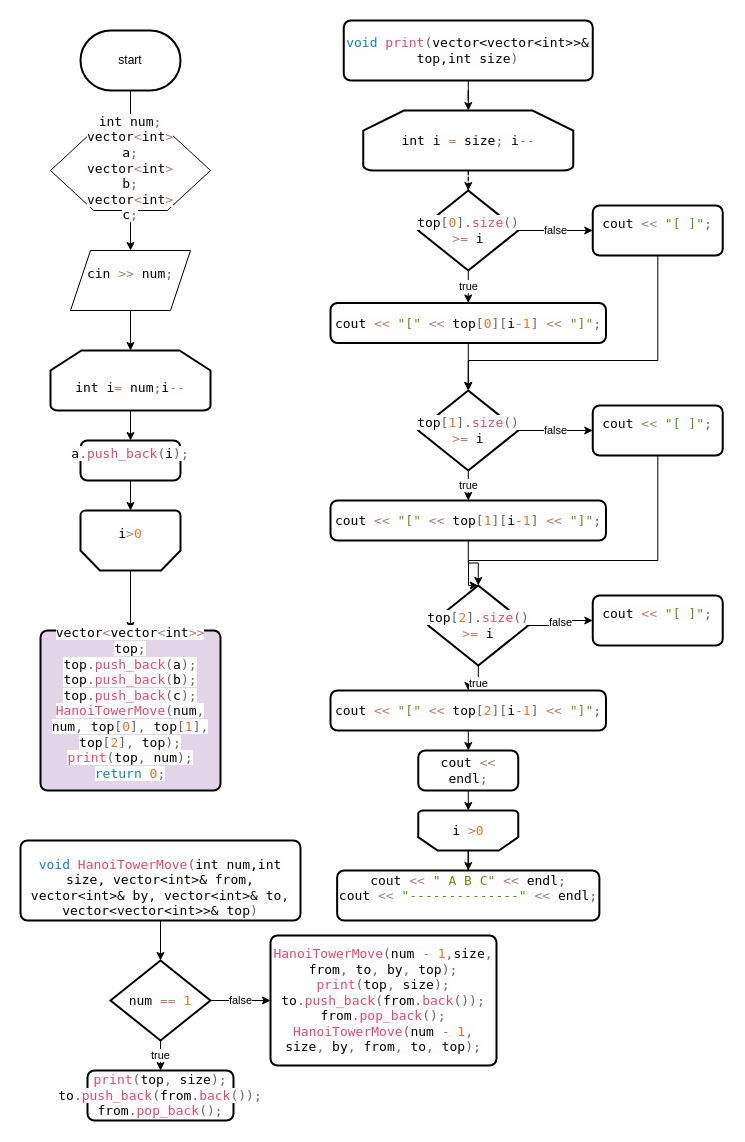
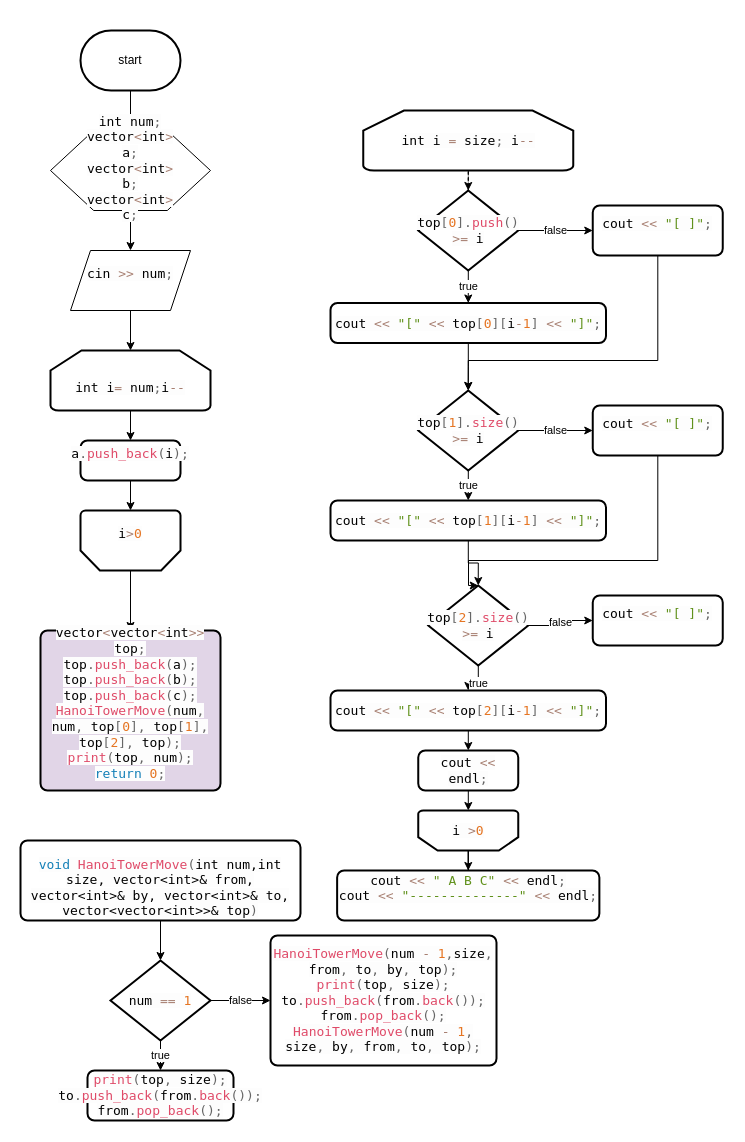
- <mxCell id="26" value="&lt;span style=&quot;margin: 0px; padding: 0px; border: 0px; font-style: normal; font-variant-ligatures: normal; font-variant-caps: normal; font-variant-numeric: inherit; font-variant-east-asian: inherit; font-weight: 400; font-stretch: inherit; font-size: 13px; line-height: inherit; font-family: &amp;quot;Source Code Pro&amp;quot;, sourcecodepro, se-sourcecodepro, Consolas, Monaco, &amp;quot;Andale Mono&amp;quot;, &amp;quot;Ubuntu Mono&amp;quot;, monospace, sans-serif; vertical-align: baseline; color: rgb(19, 127, 183); letter-spacing: normal; orphans: 2; text-align: left; text-indent: 0px; text-transform: none; widows: 2; word-spacing: 0px; -webkit-text-stroke-width: 0px; background-color: rgb(253, 253, 253); text-decoration-thickness: initial; text-decoration-style: initial; text-decoration-color: initial;&quot; class=&quot;token se-code-keyword&quot;&gt;void&lt;/span&gt;&lt;span style=&quot;color: rgb(0, 0, 0); font-family: &amp;quot;Source Code Pro&amp;quot;, sourcecodepro, se-sourcecodepro, Consolas, Monaco, &amp;quot;Andale Mono&amp;quot;, &amp;quot;Ubuntu Mono&amp;quot;, monospace, sans-serif; font-size: 13px; font-style: normal; font-variant-ligatures: normal; font-variant-caps: normal; font-weight: 400; letter-spacing: normal; orphans: 2; text-align: left; text-indent: 0px; text-transform: none; widows: 2; word-spacing: 0px; -webkit-text-stroke-width: 0px; background-color: rgb(253, 253, 253); text-decoration-thickness: initial; text-decoration-style: initial; text-decoration-color: initial; float: none; display: inline !important;&quot;&gt; &lt;/span&gt;&lt;span style=&quot;margin: 0px; padding: 0px; border: 0px; font-style: normal; font-variant-ligatures: normal; font-variant-caps: normal; font-variant-numeric: inherit; font-variant-east-asian: inherit; font-weight: 400; font-stretch: inherit; font-size: 13px; line-height: inherit; font-family: &amp;quot;Source Code Pro&amp;quot;, sourcecodepro, se-sourcecodepro, Consolas, Monaco, &amp;quot;Andale Mono&amp;quot;, &amp;quot;Ubuntu Mono&amp;quot;, monospace, sans-serif; vertical-align: baseline; color: rgb(223, 74, 104); letter-spacing: normal; orphans: 2; text-align: left; text-indent: 0px; text-transform: none; widows: 2; word-spacing: 0px; -webkit-text-stroke-width: 0px; background-color: rgb(253, 253, 253); text-decoration-thickness: initial; text-decoration-style: initial; text-decoration-color: initial;&quot; class=&quot;token se-code-function&quot;&gt;print&lt;/span&gt;&lt;span style=&quot;margin: 0px; padding: 0px; border: 0px; font-style: normal; font-variant-ligatures: normal; font-variant-caps: normal; font-variant-numeric: inherit; font-variant-east-asian: inherit; font-weight: 400; font-stretch: inherit; font-size: 13px; line-height: inherit; font-family: &amp;quot;Source Code Pro&amp;quot;, sourcecodepro, se-sourcecodepro, Consolas, Monaco, &amp;quot;Andale Mono&amp;quot;, &amp;quot;Ubuntu Mono&amp;quot;, monospace, sans-serif; vertical-align: baseline; color: rgb(102, 102, 102); letter-spacing: normal; orphans: 2; text-align: left; text-indent: 0px; text-transform: none; widows: 2; word-spacing: 0px; -webkit-text-stroke-width: 0px; background-color: rgb(253, 253, 253); text-decoration-thickness: initial; text-decoration-style: initial; text-decoration-color: initial;&quot; class=&quot;token se-code-punctuation&quot;&gt;(&lt;/span&gt;&lt;span style=&quot;margin: 0px; padding: 0px; border: 0px; font-style: normal; font-variant-ligatures: normal; font-variant-caps: normal; font-variant-numeric: inherit; font-variant-east-asian: inherit; font-weight: 400; font-stretch: inherit; font-size: 13px; line-height: inherit; font-family: &amp;quot;Source Code Pro&amp;quot;, sourcecodepro, se-sourcecodepro, Consolas, Monaco, &amp;quot;Andale Mono&amp;quot;, &amp;quot;Ubuntu Mono&amp;quot;, monospace, sans-serif; vertical-align: baseline; color: rgb(0, 0, 0); letter-spacing: normal; orphans: 2; text-align: left; text-indent: 0px; text-transform: none; widows: 2; word-spacing: 0px; -webkit-text-stroke-width: 0px; background-color: rgb(253, 253, 253); text-decoration-thickness: initial; text-decoration-style: initial; text-decoration-color: initial;&quot; class=&quot;token se-code-parameter&quot;&gt;vector&amp;lt;vector&amp;lt;int&amp;gt;&amp;gt;&amp;amp; top,int size&lt;/span&gt;&lt;span style=&quot;margin: 0px; padding: 0px; border: 0px; font-style: normal; font-variant-ligatures: normal; font-variant-caps: normal; font-variant-numeric: inherit; font-variant-east-asian: inherit; font-weight: 400; font-stretch: inherit; font-size: 13px; line-height: inherit; font-family: &amp;quot;Source Code Pro&amp;quot;, sourcecodepro, se-sourcecodepro, Consolas, Monaco, &amp;quot;Andale Mono&amp;quot;, &amp;quot;Ubuntu Mono&amp;quot;, monospace, sans-serif; vertical-align: baseline; color: rgb(102, 102, 102); letter-spacing: normal; orphans: 2; text-align: left; text-indent: 0px; text-transform: none; widows: 2; word-spacing: 0px; -webkit-text-stroke-width: 0px; background-color: rgb(253, 253, 253); text-decoration-thickness: initial; text-decoration-style: initial; text-decoration-color: initial;&quot; class=&quot;token se-code-punctuation&quot;&gt;)&lt;/span&gt;" style="rounded=1;whiteSpace=wrap;html=1;absoluteArcSize=1;arcSize=14;strokeWidth=2;" vertex="1" parent="1"><mxGeometry x="343.25" y="20" width="249" height="60" as="geometry" /></mxCell>
- <mxCell id="25" style="edgeStyle=orthogonalEdgeStyle;rounded=0;orthogonalLoop=1;jettySize=auto;html=1;" edge="1" parent="1" source="26" target="28"><mxGeometry relative="1" as="geometry" /></mxCell>
- <mxCell id="31" value="&lt;span style=&quot;font-family: &amp;quot;Source Code Pro&amp;quot;, sourcecodepro, se-sourcecodepro, Consolas, Monaco, &amp;quot;Andale Mono&amp;quot;, &amp;quot;Ubuntu Mono&amp;quot;, monospace, sans-serif; font-size: 13px; text-align: left; background-color: rgb(253, 253, 253);&quot;&gt;top&lt;/span&gt;&lt;span style=&quot;margin: 0px; padding: 0px; border: 0px; font-variant-numeric: inherit; font-variant-east-asian: inherit; font-stretch: inherit; font-size: 13px; line-height: inherit; font-family: &amp;quot;Source Code Pro&amp;quot;, sourcecodepro, se-sourcecodepro, Consolas, Monaco, &amp;quot;Andale Mono&amp;quot;, &amp;quot;Ubuntu Mono&amp;quot;, monospace, sans-serif; vertical-align: baseline; color: rgb(102, 102, 102); text-align: left; background-color: rgb(253, 253, 253);&quot; class=&quot;token se-code-punctuation&quot;&gt;[&lt;/span&gt;&lt;span style=&quot;margin: 0px; padding: 0px; border: 0px; font-variant-numeric: inherit; font-variant-east-asian: inherit; font-stretch: inherit; font-size: 13px; line-height: inherit; font-family: &amp;quot;Source Code Pro&amp;quot;, sourcecodepro, se-sourcecodepro, Consolas, Monaco, &amp;quot;Andale Mono&amp;quot;, &amp;quot;Ubuntu Mono&amp;quot;, monospace, sans-serif; vertical-align: baseline; color: rgb(229, 117, 35); text-align: left; background-color: rgb(253, 253, 253);&quot; class=&quot;token se-code-number&quot;&gt;0&lt;/span&gt;&lt;span style=&quot;margin: 0px; padding: 0px; border: 0px; font-variant-numeric: inherit; font-variant-east-asian: inherit; font-stretch: inherit; font-size: 13px; line-height: inherit; font-family: &amp;quot;Source Code Pro&amp;quot;, sourcecodepro, se-sourcecodepro, Consolas, Monaco, &amp;quot;Andale Mono&amp;quot;, &amp;quot;Ubuntu Mono&amp;quot;, monospace, sans-serif; vertical-align: baseline; color: rgb(102, 102, 102); text-align: left; background-color: rgb(253, 253, 253);&quot; class=&quot;token se-code-punctuation&quot;&gt;]&lt;/span&gt;&lt;span style=&quot;margin: 0px; padding: 0px; border: 0px; font-variant-numeric: inherit; font-variant-east-asian: inherit; font-stretch: inherit; font-size: 13px; line-height: inherit; font-family: &amp;quot;Source Code Pro&amp;quot;, sourcecodepro, se-sourcecodepro, Consolas, Monaco, &amp;quot;Andale Mono&amp;quot;, &amp;quot;Ubuntu Mono&amp;quot;, monospace, sans-serif; vertical-align: baseline; color: rgb(102, 102, 102); text-align: left; background-color: rgb(253, 253, 253);&quot; class=&quot;token se-code-punctuation&quot;&gt;.&lt;/span&gt;&lt;span style=&quot;margin: 0px; padding: 0px; border: 0px; font-variant-numeric: inherit; font-variant-east-asian: inherit; font-stretch: inherit; font-size: 13px; line-height: inherit; font-family: &amp;quot;Source Code Pro&amp;quot;, sourcecodepro, se-sourcecodepro, Consolas, Monaco, &amp;quot;Andale Mono&amp;quot;, &amp;quot;Ubuntu Mono&amp;quot;, monospace, sans-serif; vertical-align: baseline; color: rgb(223, 74, 104); text-align: left; background-color: rgb(253, 253, 253);&quot; class=&quot;token se-code-function&quot;&gt;size&lt;/span&gt;&lt;span style=&quot;margin: 0px; padding: 0px; border: 0px; font-variant-numeric: inherit; font-variant-east-asian: inherit; font-stretch: inherit; font-size: 13px; line-height: inherit; font-family: &amp;quot;Source Code Pro&amp;quot;, sourcecodepro, se-sourcecodepro, Consolas, Monaco, &amp;quot;Andale Mono&amp;quot;, &amp;quot;Ubuntu Mono&amp;quot;, monospace, sans-serif; vertical-align: baseline; color: rgb(102, 102, 102); text-align: left; background-color: rgb(253, 253, 253);&quot; class=&quot;token se-code-punctuation&quot;&gt;(&lt;/span&gt;&lt;span style=&quot;margin: 0px; padding: 0px; border: 0px; font-variant-numeric: inherit; font-variant-east-asian: inherit; font-stretch: inherit; font-size: 13px; line-height: inherit; font-family: &amp;quot;Source Code Pro&amp;quot;, sourcecodepro, se-sourcecodepro, Consolas, Monaco, &amp;quot;Andale Mono&amp;quot;, &amp;quot;Ubuntu Mono&amp;quot;, monospace, sans-serif; vertical-align: baseline; color: rgb(102, 102, 102); text-align: left; background-color: rgb(253, 253, 253);&quot; class=&quot;token se-code-punctuation&quot;&gt;)&lt;/span&gt;&lt;span style=&quot;font-family: &amp;quot;Source Code Pro&amp;quot;, sourcecodepro, se-sourcecodepro, Consolas, Monaco, &amp;quot;Andale Mono&amp;quot;, &amp;quot;Ubuntu Mono&amp;quot;, monospace, sans-serif; font-size: 13px; text-align: left; background-color: rgb(253, 253, 253);&quot;&gt; &lt;/span&gt;&lt;span style=&quot;margin: 0px; padding: 0px; border: 0px; font-variant-numeric: inherit; font-variant-east-asian: inherit; font-stretch: inherit; font-size: 13px; line-height: inherit; font-family: &amp;quot;Source Code Pro&amp;quot;, sourcecodepro, se-sourcecodepro, Consolas, Monaco, &amp;quot;Andale Mono&amp;quot;, &amp;quot;Ubuntu Mono&amp;quot;, monospace, sans-serif; vertical-align: baseline; color: rgb(167, 127, 113); text-align: left; background-color: rgb(253, 253, 253);&quot; class=&quot;token se-code-operator&quot;&gt;&amp;gt;=&lt;/span&gt;&lt;span style=&quot;font-family: &amp;quot;Source Code Pro&amp;quot;, sourcecodepro, se-sourcecodepro, Consolas, Monaco, &amp;quot;Andale Mono&amp;quot;, &amp;quot;Ubuntu Mono&amp;quot;, monospace, sans-serif; font-size: 13px; text-align: left; background-color: rgb(253, 253, 253);&quot;&gt; i&lt;/span&gt;" style="strokeWidth=2;html=1;shape=mxgraph.flowchart.decision;whiteSpace=wrap;" vertex="1" parent="1"><mxGeometry x="417.75" y="190" width="100" height="80" as="geometry" /></mxCell>
+ <mxCell id="31" value="&lt;span style=&quot;font-family: &amp;quot;Source Code Pro&amp;quot;, sourcecodepro, se-sourcecodepro, Consolas, Monaco, &amp;quot;Andale Mono&amp;quot;, &amp;quot;Ubuntu Mono&amp;quot;, monospace, sans-serif; font-size: 13px; text-align: left; background-color: rgb(253, 253, 253);&quot;&gt;top&lt;/span&gt;&lt;span style=&quot;margin: 0px; padding: 0px; border: 0px; font-variant-numeric: inherit; font-variant-east-asian: inherit; font-stretch: inherit; font-size: 13px; line-height: inherit; font-family: &amp;quot;Source Code Pro&amp;quot;, sourcecodepro, se-sourcecodepro, Consolas, Monaco, &amp;quot;Andale Mono&amp;quot;, &amp;quot;Ubuntu Mono&amp;quot;, monospace, sans-serif; vertical-align: baseline; color: rgb(102, 102, 102); text-align: left; background-color: rgb(253, 253, 253);&quot; class=&quot;token se-code-punctuation&quot;&gt;[&lt;/span&gt;&lt;span style=&quot;margin: 0px; padding: 0px; border: 0px; font-variant-numeric: inherit; font-variant-east-asian: inherit; font-stretch: inherit; font-size: 13px; line-height: inherit; font-family: &amp;quot;Source Code Pro&amp;quot;, sourcecodepro, se-sourcecodepro, Consolas, Monaco, &amp;quot;Andale Mono&amp;quot;, &amp;quot;Ubuntu Mono&amp;quot;, monospace, sans-serif; vertical-align: baseline; color: rgb(229, 117, 35); text-align: left; background-color: rgb(253, 253, 253);&quot; class=&quot;token se-code-number&quot;&gt;0&lt;/span&gt;&lt;span style=&quot;margin: 0px; padding: 0px; border: 0px; font-variant-numeric: inherit; font-variant-east-asian: inherit; font-stretch: inherit; font-size: 13px; line-height: inherit; font-family: &amp;quot;Source Code Pro&amp;quot;, sourcecodepro, se-sourcecodepro, Consolas, Monaco, &amp;quot;Andale Mono&amp;quot;, &amp;quot;Ubuntu Mono&amp;quot;, monospace, sans-serif; vertical-align: baseline; color: rgb(102, 102, 102); text-align: left; background-color: rgb(253, 253, 253);&quot; class=&quot;token se-code-punctuation&quot;&gt;]&lt;/span&gt;&lt;span style=&quot;margin: 0px; padding: 0px; border: 0px; font-variant-numeric: inherit; font-variant-east-asian: inherit; font-stretch: inherit; font-size: 13px; line-height: inherit; font-family: &amp;quot;Source Code Pro&amp;quot;, sourcecodepro, se-sourcecodepro, Consolas, Monaco, &amp;quot;Andale Mono&amp;quot;, &amp;quot;Ubuntu Mono&amp;quot;, monospace, sans-serif; vertical-align: baseline; color: rgb(102, 102, 102); text-align: left; background-color: rgb(253, 253, 253);&quot; class=&quot;token se-code-punctuation&quot;&gt;.&lt;/span&gt;&lt;span style=&quot;margin: 0px; padding: 0px; border: 0px; font-variant-numeric: inherit; font-variant-east-asian: inherit; font-stretch: inherit; font-size: 13px; line-height: inherit; font-family: &amp;quot;Source Code Pro&amp;quot;, sourcecodepro, se-sourcecodepro, Consolas, Monaco, &amp;quot;Andale Mono&amp;quot;, &amp;quot;Ubuntu Mono&amp;quot;, monospace, sans-serif; vertical-align: baseline; color: rgb(223, 74, 104); text-align: left; background-color: rgb(253, 253, 253);&quot; class=&quot;token se-code-function&quot;&gt;push&lt;/span&gt;&lt;span style=&quot;margin: 0px; padding: 0px; border: 0px; font-variant-numeric: inherit; font-variant-east-asian: inherit; font-stretch: inherit; font-size: 13px; line-height: inherit; font-family: &amp;quot;Source Code Pro&amp;quot;, sourcecodepro, se-sourcecodepro, Consolas, Monaco, &amp;quot;Andale Mono&amp;quot;, &amp;quot;Ubuntu Mono&amp;quot;, monospace, sans-serif; vertical-align: baseline; color: rgb(102, 102, 102); text-align: left; background-color: rgb(253, 253, 253);&quot; class=&quot;token se-code-punctuation&quot;&gt;(&lt;/span&gt;&lt;span style=&quot;margin: 0px; padding: 0px; border: 0px; font-variant-numeric: inherit; font-variant-east-asian: inherit; font-stretch: inherit; font-size: 13px; line-height: inherit; font-family: &amp;quot;Source Code Pro&amp;quot;, sourcecodepro, se-sourcecodepro, Consolas, Monaco, &amp;quot;Andale Mono&amp;quot;, &amp;quot;Ubuntu Mono&amp;quot;, monospace, sans-serif; vertical-align: baseline; color: rgb(102, 102, 102); text-align: left; background-color: rgb(253, 253, 253);&quot; class=&quot;token se-code-punctuation&quot;&gt;)&lt;/span&gt;&lt;span style=&quot;font-family: &amp;quot;Source Code Pro&amp;quot;, sourcecodepro, se-sourcecodepro, Consolas, Monaco, &amp;quot;Andale Mono&amp;quot;, &amp;quot;Ubuntu Mono&amp;quot;, monospace, sans-serif; font-size: 13px; text-align: left; background-color: rgb(253, 253, 253);&quot;&gt; &lt;/span&gt;&lt;span style=&quot;margin: 0px; padding: 0px; border: 0px; font-variant-numeric: inherit; font-variant-east-asian: inherit; font-stretch: inherit; font-size: 13px; line-height: inherit; font-family: &amp;quot;Source Code Pro&amp;quot;, sourcecodepro, se-sourcecodepro, Consolas, Monaco, &amp;quot;Andale Mono&amp;quot;, &amp;quot;Ubuntu Mono&amp;quot;, monospace, sans-serif; vertical-align: baseline; color: rgb(167, 127, 113); text-align: left; background-color: rgb(253, 253, 253);&quot; class=&quot;token se-code-operator&quot;&gt;&amp;gt;=&lt;/span&gt;&lt;span style=&quot;font-family: &amp;quot;Source Code Pro&amp;quot;, sourcecodepro, se-sourcecodepro, Consolas, Monaco, &amp;quot;Andale Mono&amp;quot;, &amp;quot;Ubuntu Mono&amp;quot;, monospace, sans-serif; font-size: 13px; text-align: left; background-color: rgb(253, 253, 253);&quot;&gt; i&lt;/span&gt;" style="strokeWidth=2;html=1;shape=mxgraph.flowchart.decision;whiteSpace=wrap;" vertex="1" parent="1"><mxGeometry x="417.75" y="190" width="100" height="80" as="geometry" /></mxCell>
